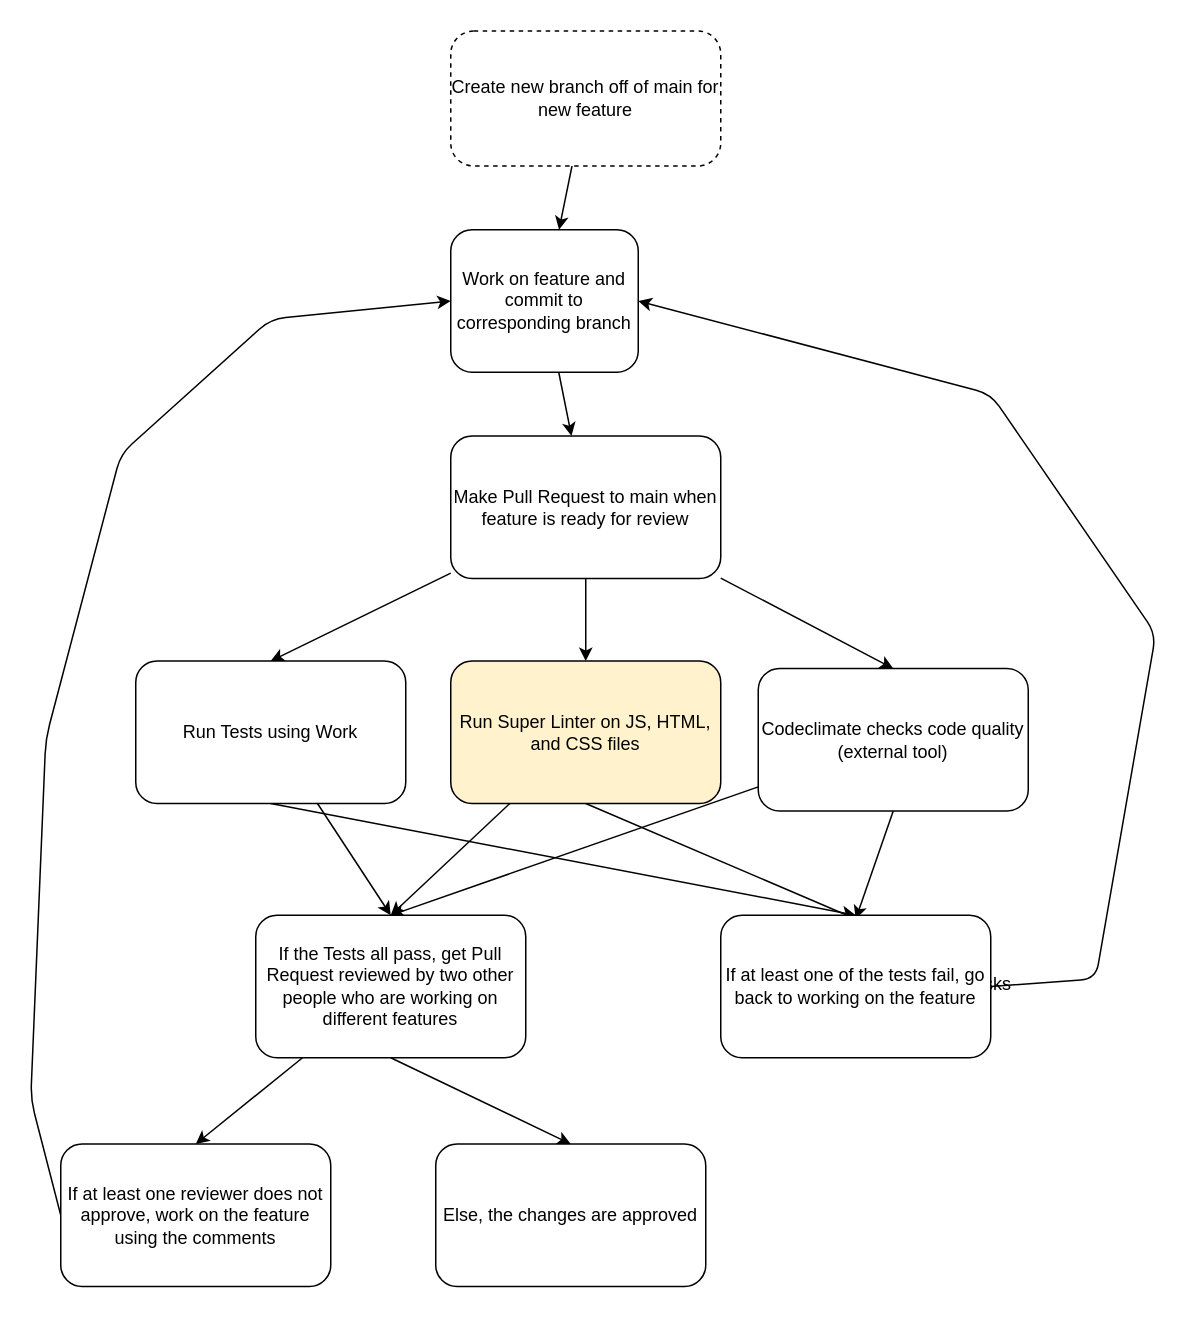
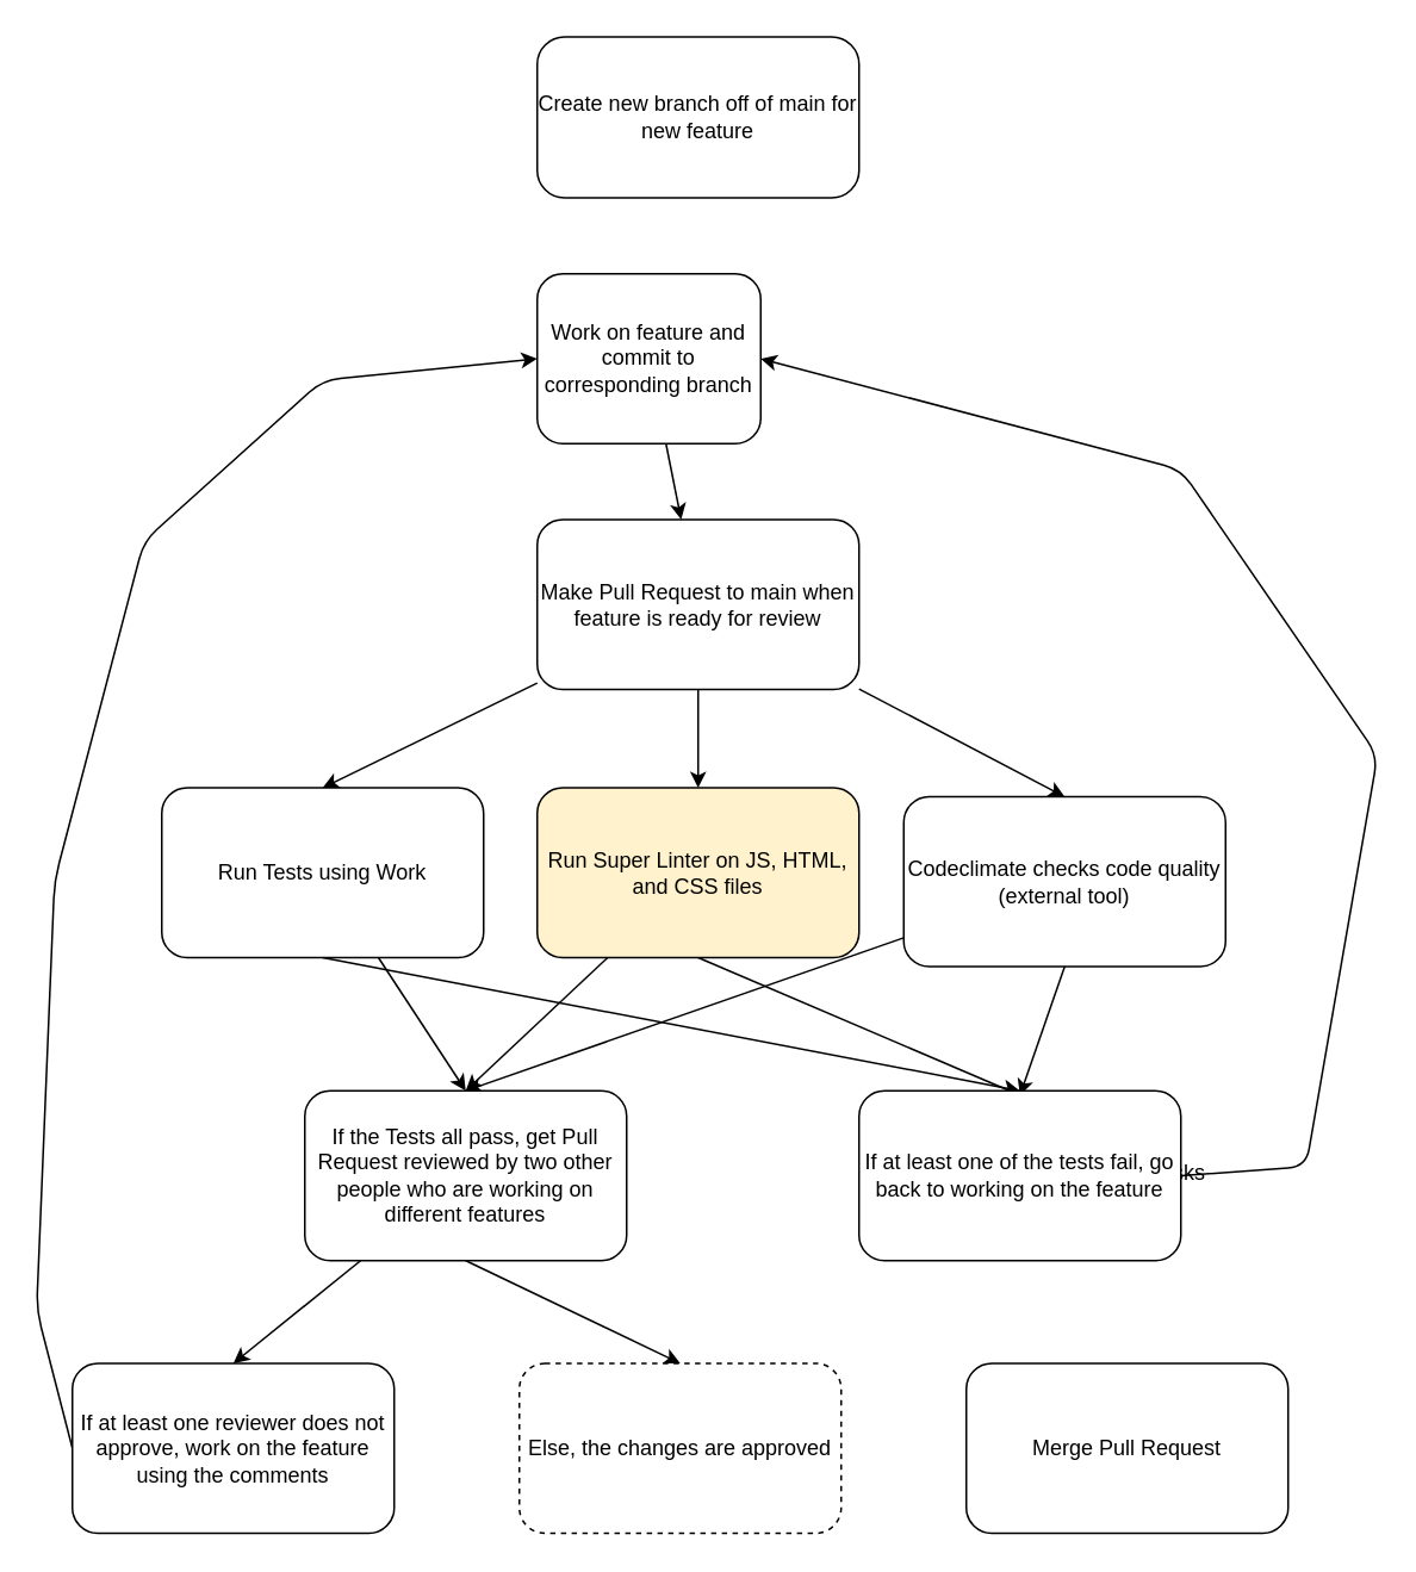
- <mxCell id="3" value="Create new branch off of main for new feature" style="rounded=1;whiteSpace=wrap;html=1;arcSize=17;dashed=1;" vertex="1" parent="1"><mxGeometry x="300" y="20" width="180" height="90" as="geometry" /></mxCell>
+ <mxCell id="3" value="Create new branch off of main for new feature" style="rounded=1;whiteSpace=wrap;html=1;arcSize=17;" vertex="1" parent="1"><mxGeometry x="300" y="20" width="180" height="90" as="geometry" /></mxCell>
- <mxCell id="2" style="edgeStyle=none;html=1;" edge="1" parent="1" source="3" target="5"><mxGeometry relative="1" as="geometry" /></mxCell>
- <mxCell id="29" value="Else, the changes are approved" style="rounded=1;whiteSpace=wrap;html=1;" vertex="1" parent="1"><mxGeometry x="290" y="762" width="180" height="95" as="geometry" /></mxCell>
+ <mxCell id="29" value="Else, the changes are approved" style="rounded=1;whiteSpace=wrap;html=1;dashed=1;" vertex="1" parent="1"><mxGeometry x="290" y="762" width="180" height="95" as="geometry" /></mxCell>
+ <mxCell id="22" value="Merge Pull Request" style="rounded=1;whiteSpace=wrap;html=1;" vertex="1" parent="1"><mxGeometry x="540" y="762" width="180" height="95" as="geometry" /></mxCell>
